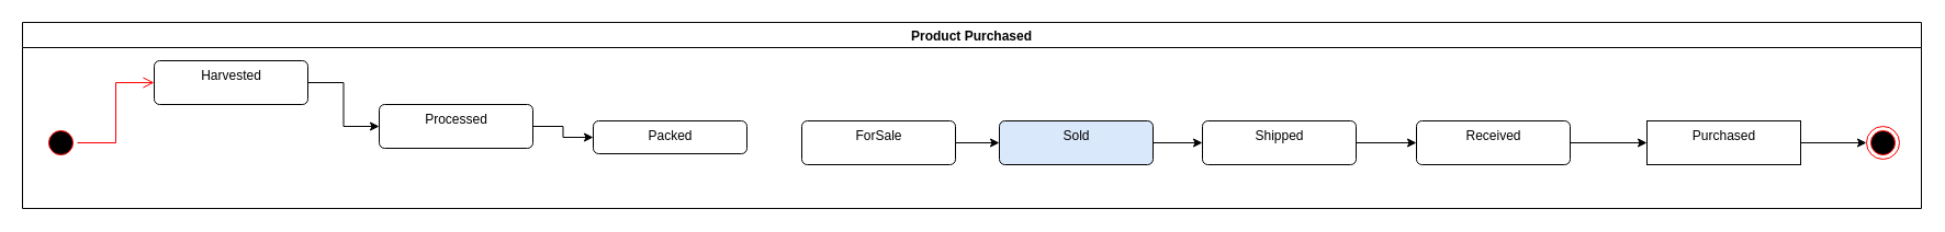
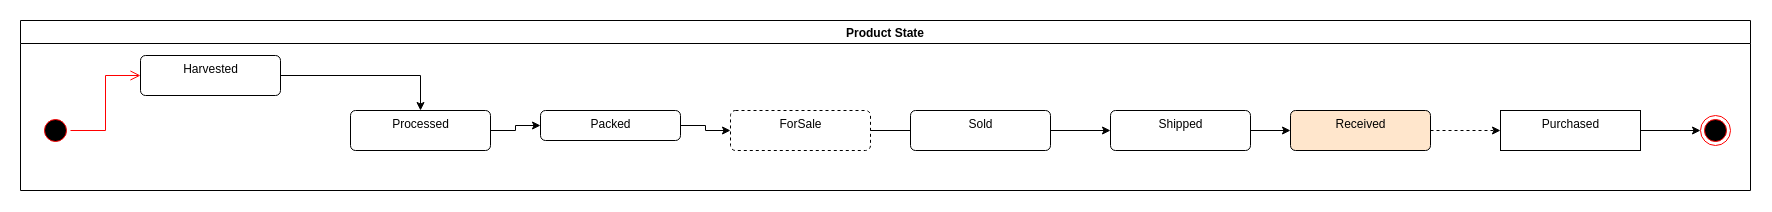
- <mxCell id="2" value="Product Purchased" style="swimlane;" vertex="1" parent="1"><mxGeometry x="20" y="20" width="1730" height="170" as="geometry" /></mxCell>
+ <mxCell id="2" value="Product State" style="swimlane;" vertex="1" parent="1"><mxGeometry x="20" y="20" width="1730" height="170" as="geometry" /></mxCell>
- <mxCell id="8" value="Processed" style="html=1;align=center;verticalAlign=top;rounded=1;absoluteArcSize=1;arcSize=10;dashed=0;" vertex="1" parent="2"><mxGeometry x="325" y="75" width="140" height="40" as="geometry" /></mxCell>
+ <mxCell id="8" value="Processed" style="html=1;align=center;verticalAlign=top;rounded=1;absoluteArcSize=1;arcSize=10;dashed=0;" vertex="1" parent="2"><mxGeometry x="330" y="90" width="140" height="40" as="geometry" /></mxCell>
+ <mxCell id="9" value="" style="edgeStyle=orthogonalEdgeStyle;rounded=0;orthogonalLoop=1;jettySize=auto;html=1;" edge="1" parent="2" source="10" target="12"><mxGeometry relative="1" as="geometry" /></mxCell>
- <mxCell id="12" value="ForSale" style="html=1;align=center;verticalAlign=top;rounded=1;absoluteArcSize=1;arcSize=10;dashed=0;" vertex="1" parent="2"><mxGeometry x="710" y="90" width="140" height="40" as="geometry" /></mxCell>
+ <mxCell id="12" value="ForSale" style="html=1;align=center;verticalAlign=top;rounded=1;absoluteArcSize=1;arcSize=10;dashed=1;" vertex="1" parent="2"><mxGeometry x="710" y="90" width="140" height="40" as="geometry" /></mxCell>
- <mxCell id="11" value="" style="edgeStyle=orthogonalEdgeStyle;rounded=0;orthogonalLoop=1;jettySize=auto;html=1;" edge="1" parent="2" source="12" target="14"><mxGeometry relative="1" as="geometry" /></mxCell>
+ <mxCell id="11" value="" style="edgeStyle=orthogonalEdgeStyle;rounded=0;orthogonalLoop=1;jettySize=auto;html=1;endArrow=none;" edge="1" parent="2" source="12" target="14"><mxGeometry relative="1" as="geometry" /></mxCell>
- <mxCell id="14" value="Sold" style="html=1;align=center;verticalAlign=top;rounded=1;absoluteArcSize=1;arcSize=10;dashed=0;fillColor=#dae8fc;" vertex="1" parent="2"><mxGeometry x="890" y="90" width="140" height="40" as="geometry" /></mxCell>
+ <mxCell id="14" value="Sold" style="html=1;align=center;verticalAlign=top;rounded=1;absoluteArcSize=1;arcSize=10;dashed=0;" vertex="1" parent="2"><mxGeometry x="890" y="90" width="140" height="40" as="geometry" /></mxCell>
- <mxCell id="18" value="Shipped" style="html=1;align=center;verticalAlign=top;rounded=1;absoluteArcSize=1;arcSize=10;dashed=0;" vertex="1" parent="2"><mxGeometry x="1075" y="90" width="140" height="40" as="geometry" /></mxCell>
+ <mxCell id="18" value="Shipped" style="html=1;align=center;verticalAlign=top;rounded=1;absoluteArcSize=1;arcSize=10;dashed=0;" vertex="1" parent="2"><mxGeometry x="1090" y="90" width="140" height="40" as="geometry" /></mxCell>
- <mxCell id="20" value="Received" style="html=1;align=center;verticalAlign=top;rounded=1;absoluteArcSize=1;arcSize=10;dashed=0;" vertex="1" parent="2"><mxGeometry x="1270" y="90" width="140" height="40" as="geometry" /></mxCell>
+ <mxCell id="20" value="Received" style="html=1;align=center;verticalAlign=top;rounded=1;absoluteArcSize=1;arcSize=10;dashed=0;fillColor=#ffe6cc;" vertex="1" parent="2"><mxGeometry x="1270" y="90" width="140" height="40" as="geometry" /></mxCell>
- <mxCell id="19" value="" style="edgeStyle=orthogonalEdgeStyle;rounded=0;orthogonalLoop=1;jettySize=auto;html=1;" edge="1" parent="2" source="20" target="16"><mxGeometry relative="1" as="geometry" /></mxCell>
+ <mxCell id="19" value="" style="edgeStyle=orthogonalEdgeStyle;rounded=0;orthogonalLoop=1;jettySize=auto;html=1;dashed=1;" edge="1" parent="2" source="20" target="16"><mxGeometry relative="1" as="geometry" /></mxCell>
